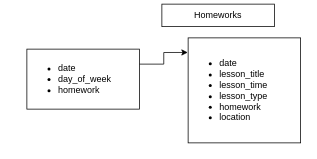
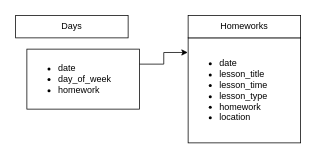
- <mxCell id="6" value="Homeworks" style="rounded=0;whiteSpace=wrap;html=1;align=center;verticalAlign=middle;" vertex="1" parent="1"><mxGeometry x="215" y="5" width="150" height="30" as="geometry" /></mxCell>
+ <mxCell id="6" value="Homeworks" style="rounded=0;whiteSpace=wrap;html=1;align=center;verticalAlign=middle;" vertex="1" parent="1"><mxGeometry x="250" y="20" width="150" height="30" as="geometry" /></mxCell>
+ <mxCell id="4" value="Days" style="rounded=0;whiteSpace=wrap;html=1;align=center;verticalAlign=middle;" vertex="1" parent="1"><mxGeometry x="20" y="20" width="150" height="30" as="geometry" /></mxCell>
